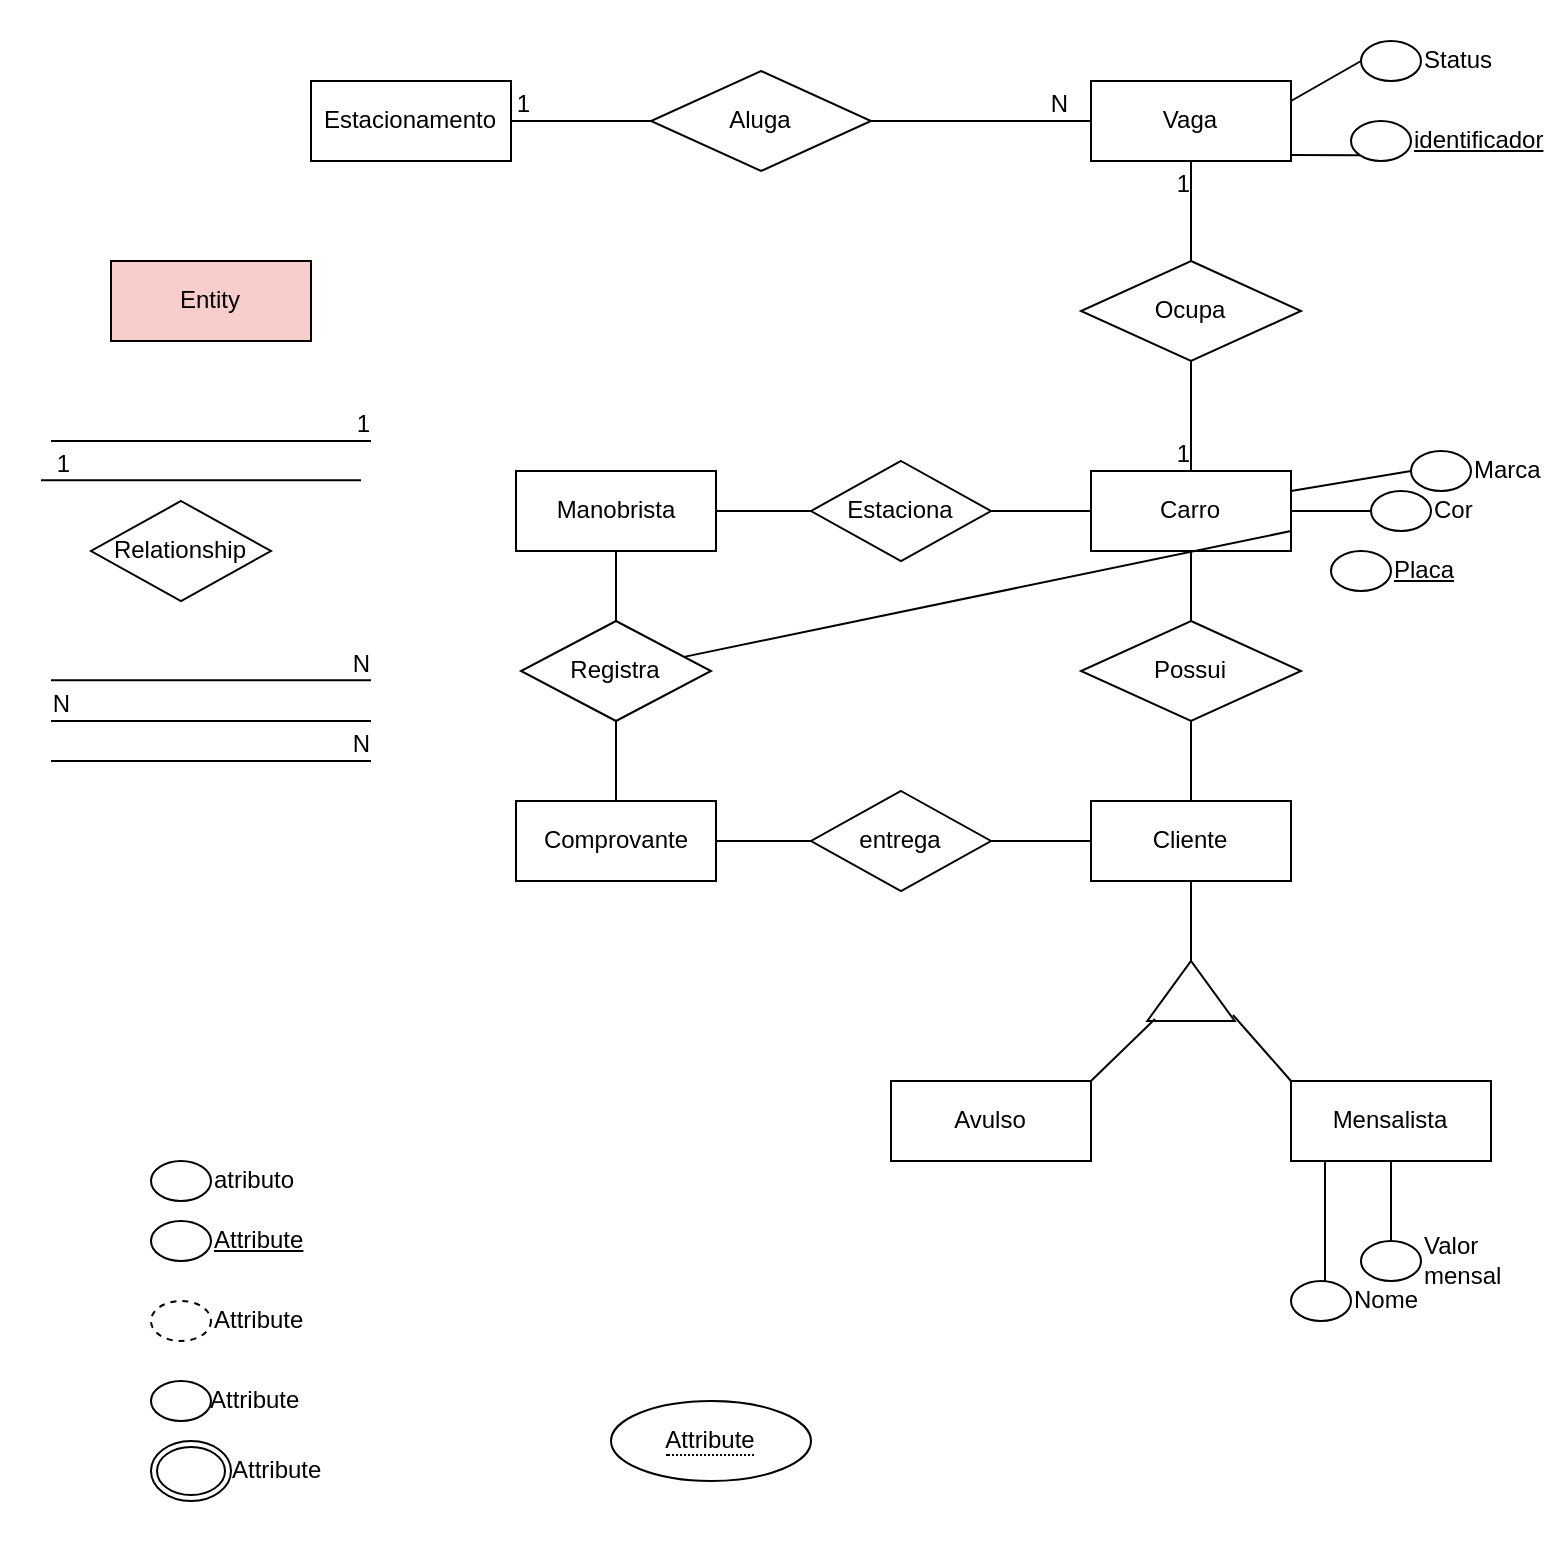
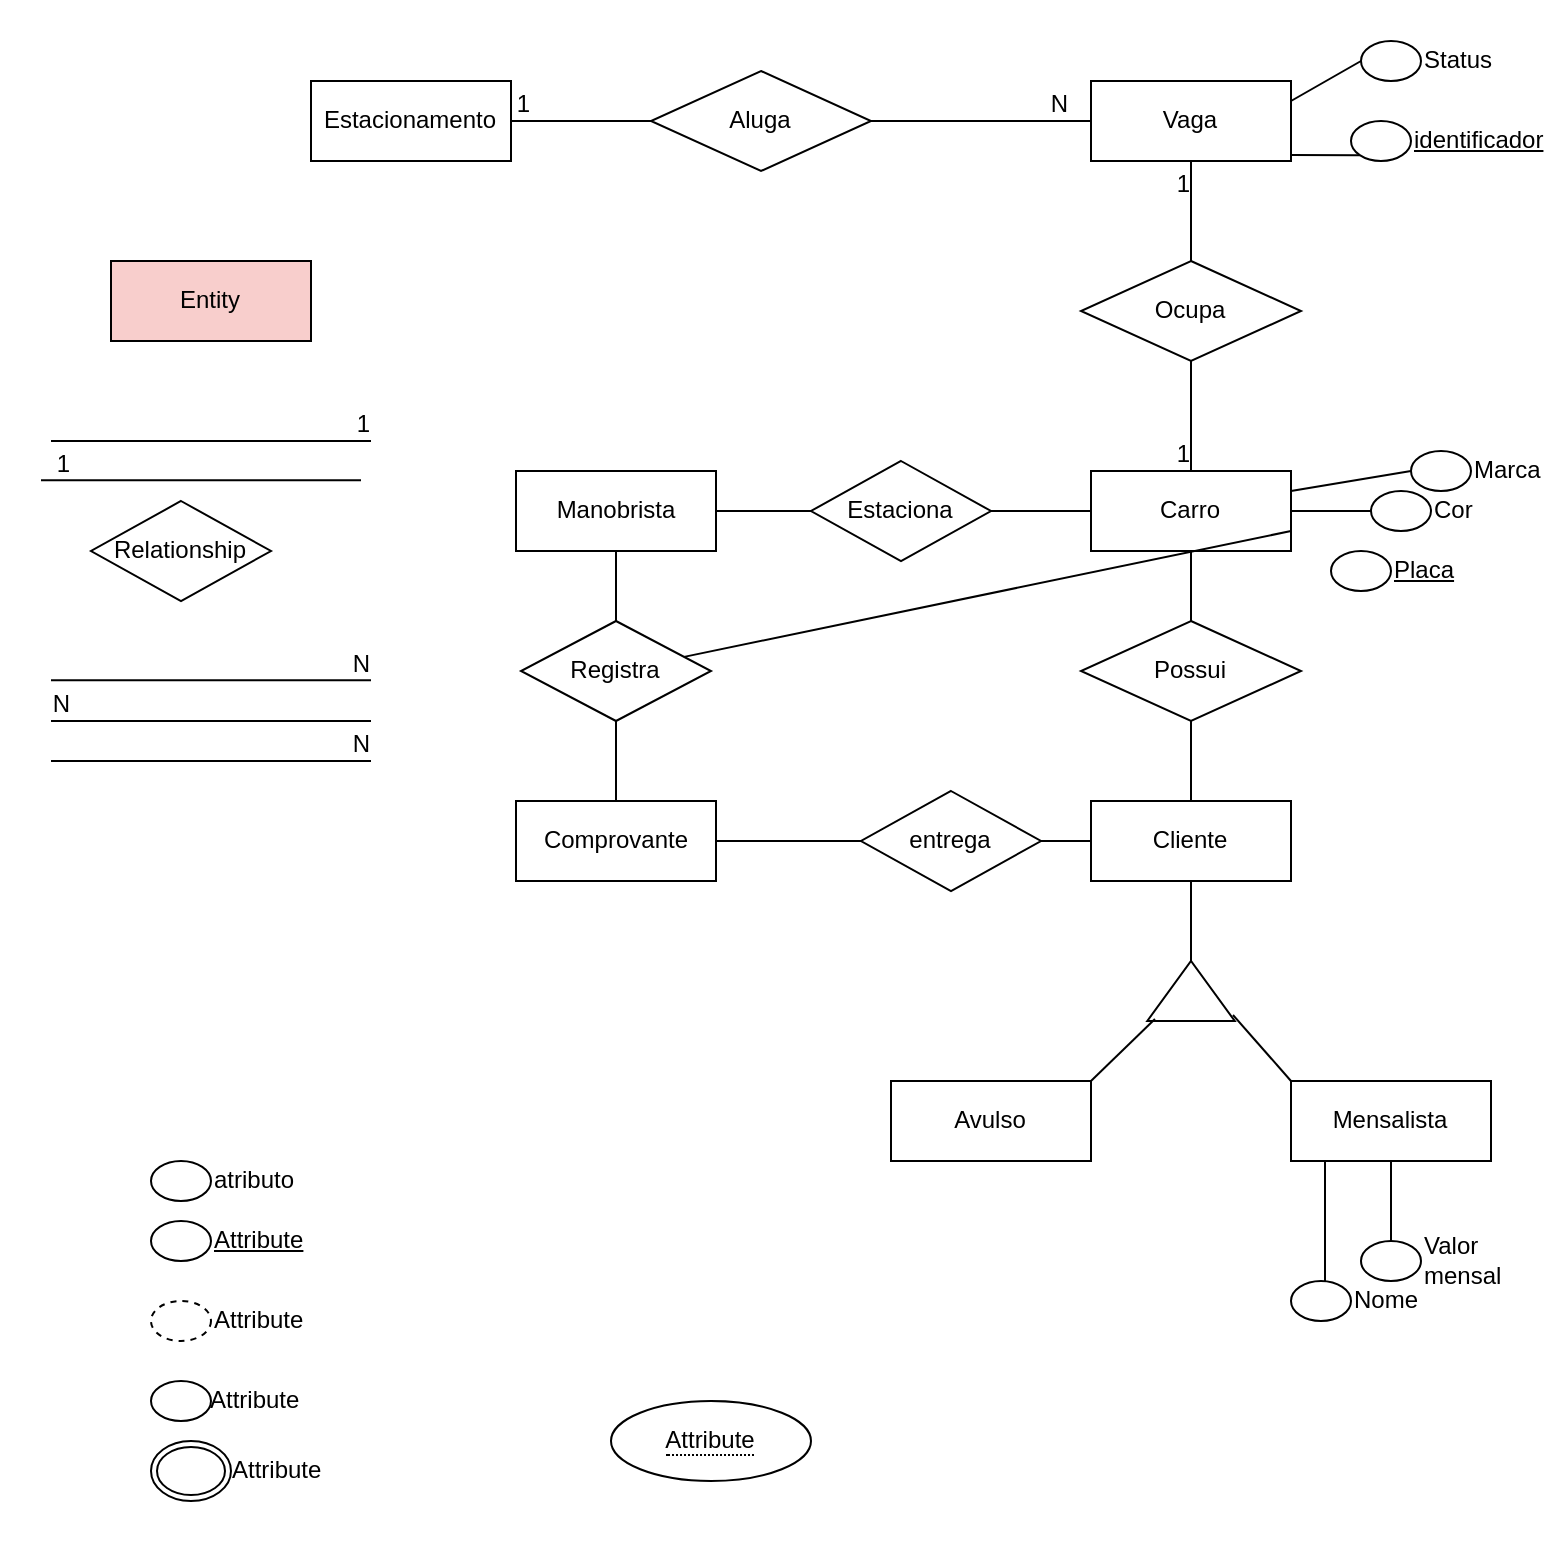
- <mxCell id="43" value="entrega" style="shape=rhombus;perimeter=rhombusPerimeter;whiteSpace=wrap;html=1;align=center;" vertex="1" parent="1"><mxGeometry x="405" y="395" width="90" height="50" as="geometry" /></mxCell>
+ <mxCell id="43" value="entrega" style="shape=rhombus;perimeter=rhombusPerimeter;whiteSpace=wrap;html=1;align=center;" vertex="1" parent="1"><mxGeometry x="430" y="395" width="90" height="50" as="geometry" /></mxCell>
